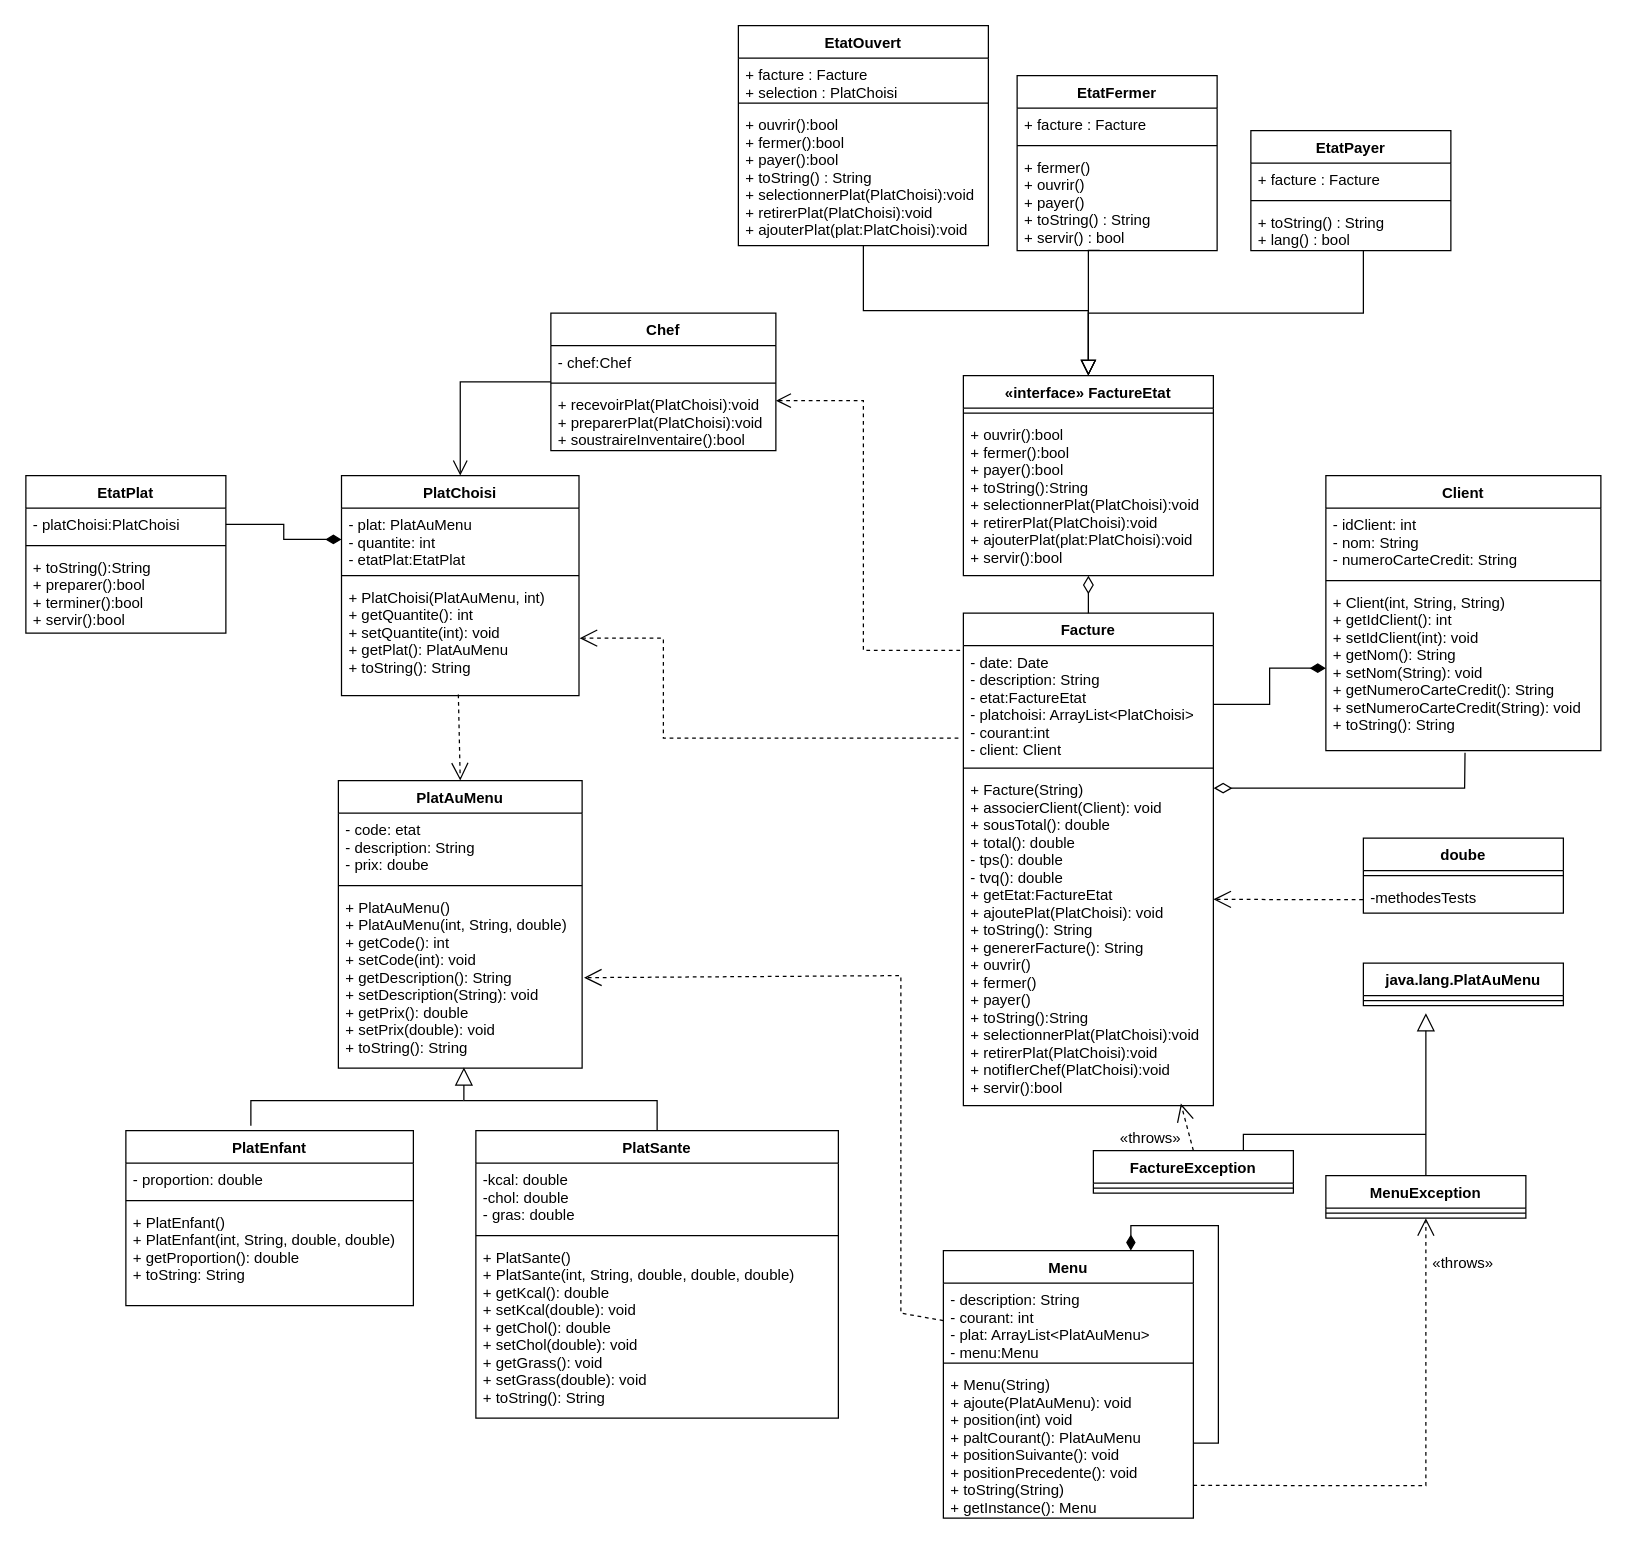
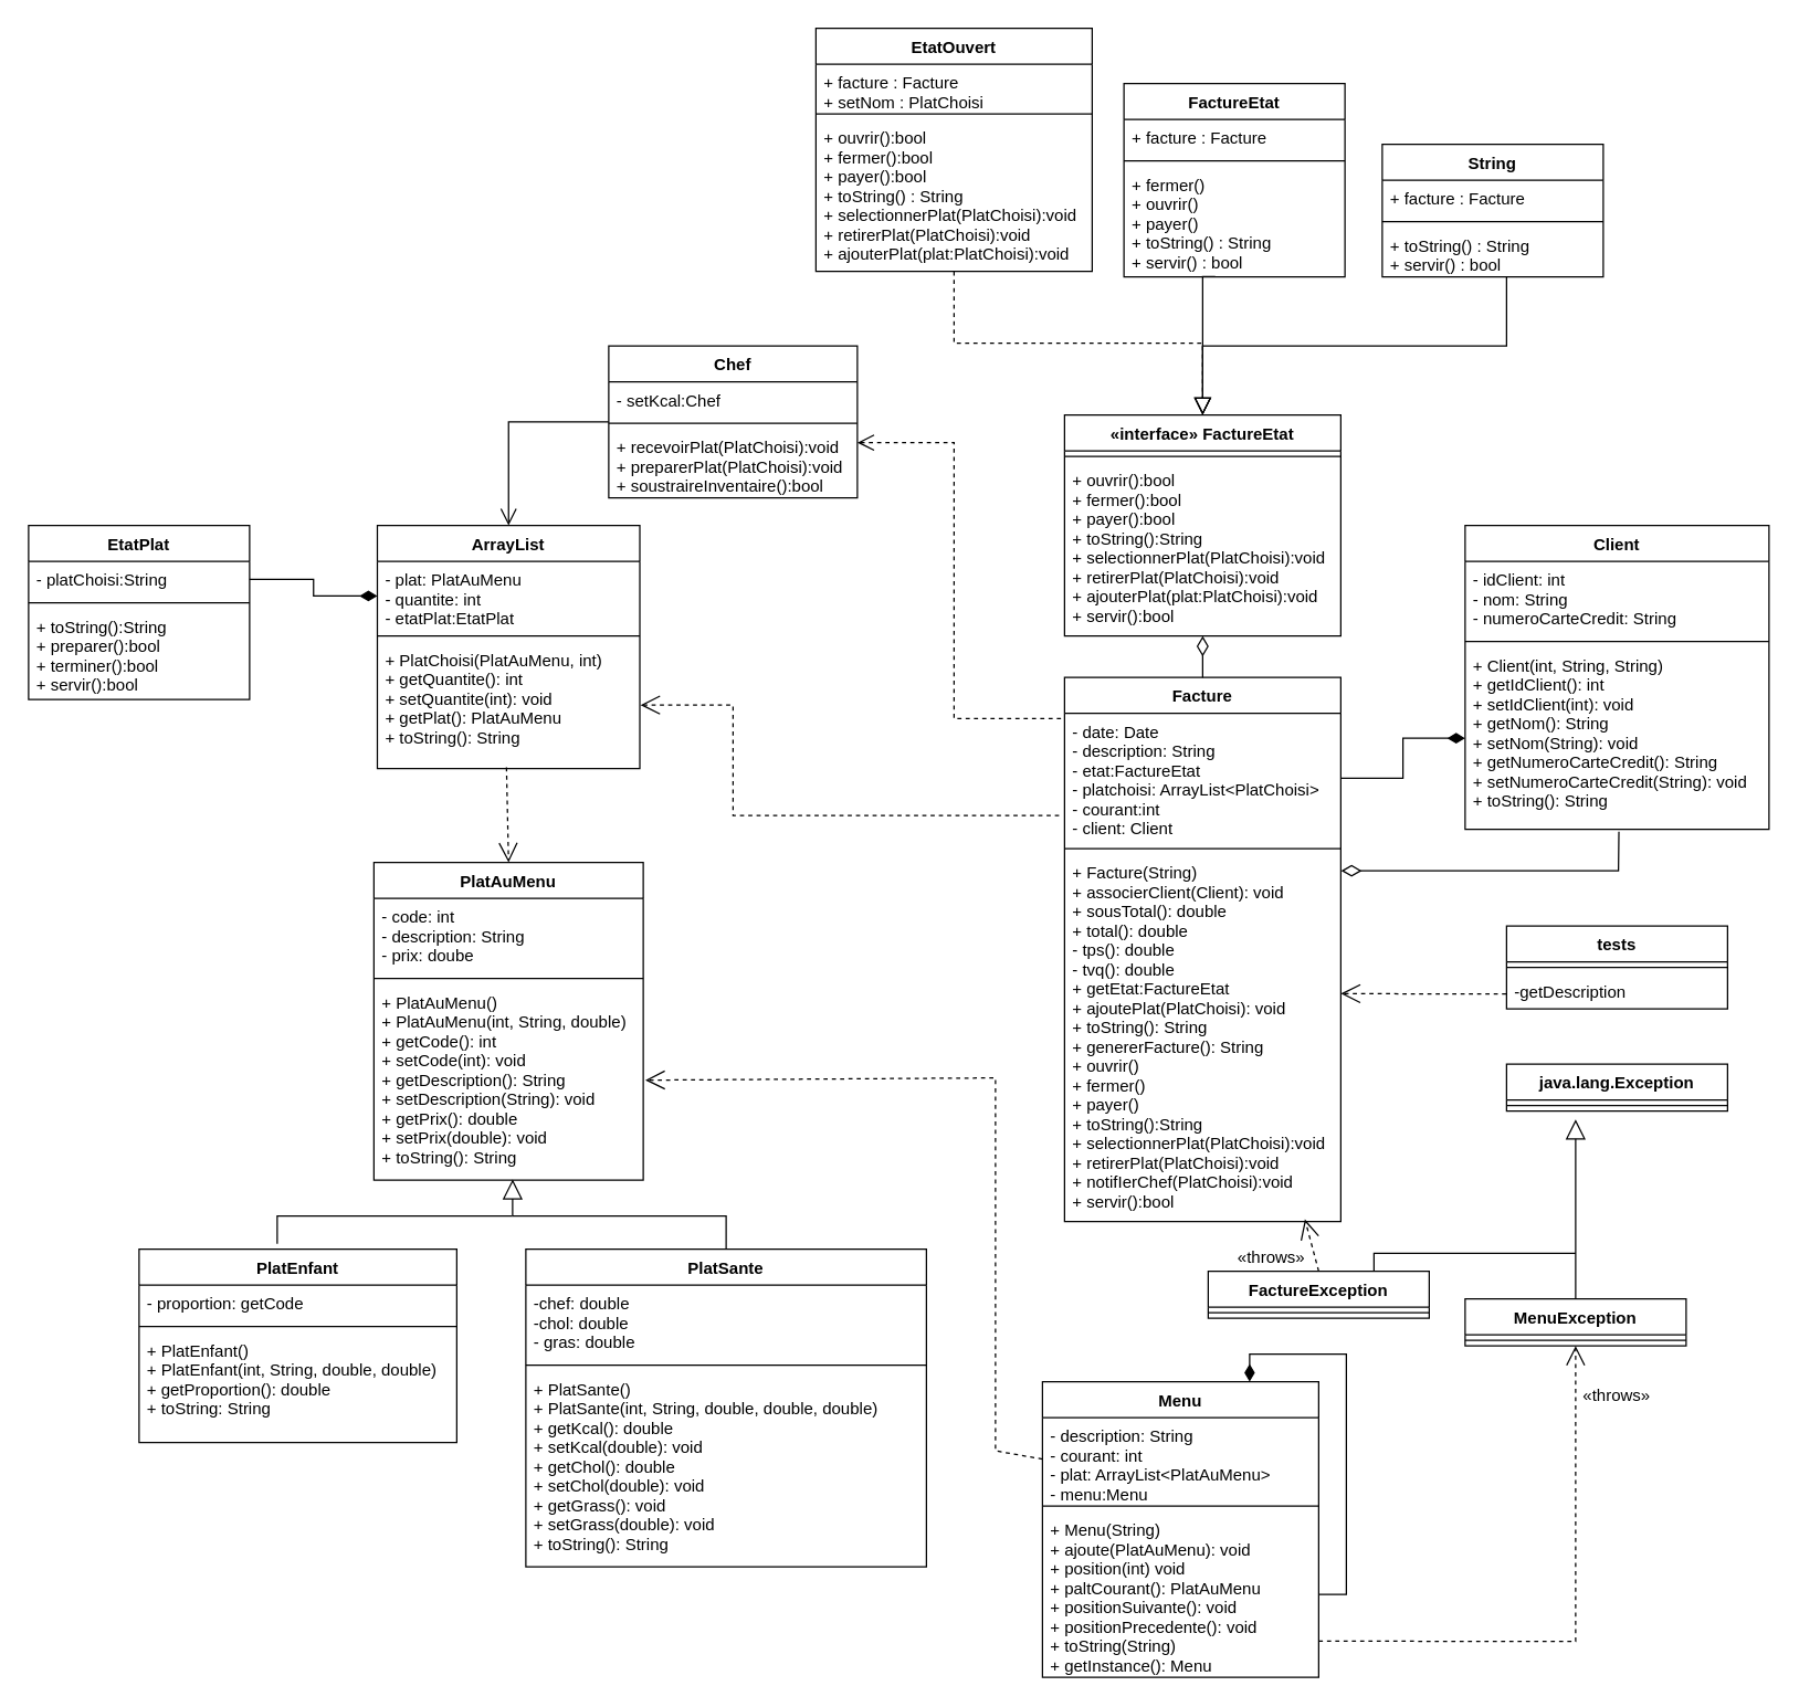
- <mxCell id="60" value="+ facture : Facture&#10;+ selection : PlatChoisi" style="text;strokeColor=none;fillColor=none;align=left;verticalAlign=top;spacingLeft=4;spacingRight=4;overflow=hidden;rotatable=0;points=[[0,0.5],[1,0.5]];portConstraint=eastwest;" vertex="1" parent="59"><mxGeometry y="26" width="200" height="32" as="geometry" /></mxCell>
+ <mxCell id="60" value="+ facture : Facture&#10;+ setNom : PlatChoisi" style="text;strokeColor=none;fillColor=none;align=left;verticalAlign=top;spacingLeft=4;spacingRight=4;overflow=hidden;rotatable=0;points=[[0,0.5],[1,0.5]];portConstraint=eastwest;" vertex="1" parent="59"><mxGeometry y="26" width="200" height="32" as="geometry" /></mxCell>
- <mxCell id="64" value="EtatFermer" style="swimlane;fontStyle=1;align=center;verticalAlign=top;childLayout=stackLayout;horizontal=1;startSize=26;horizontalStack=0;resizeParent=1;resizeParentMax=0;resizeLast=0;collapsible=1;marginBottom=0;" vertex="1" parent="1"><mxGeometry x="813" y="60" width="160" height="140" as="geometry" /></mxCell>
+ <mxCell id="64" value="FactureEtat" style="swimlane;fontStyle=1;align=center;verticalAlign=top;childLayout=stackLayout;horizontal=1;startSize=26;horizontalStack=0;resizeParent=1;resizeParentMax=0;resizeLast=0;collapsible=1;marginBottom=0;" vertex="1" parent="1"><mxGeometry x="813" y="60" width="160" height="140" as="geometry" /></mxCell>
- <mxCell id="69" value="EtatPayer" style="swimlane;fontStyle=1;align=center;verticalAlign=top;childLayout=stackLayout;horizontal=1;startSize=26;horizontalStack=0;resizeParent=1;resizeParentMax=0;resizeLast=0;collapsible=1;marginBottom=0;" vertex="1" parent="1"><mxGeometry x="1000" y="104" width="160" height="96" as="geometry" /></mxCell>
+ <mxCell id="69" value="String" style="swimlane;fontStyle=1;align=center;verticalAlign=top;childLayout=stackLayout;horizontal=1;startSize=26;horizontalStack=0;resizeParent=1;resizeParentMax=0;resizeLast=0;collapsible=1;marginBottom=0;" vertex="1" parent="1"><mxGeometry x="1000" y="104" width="160" height="96" as="geometry" /></mxCell>
- <mxCell id="72" value="+ toString() : String&#10;+ lang() : bool" style="text;strokeColor=none;fillColor=none;align=left;verticalAlign=top;spacingLeft=4;spacingRight=4;overflow=hidden;rotatable=0;points=[[0,0.5],[1,0.5]];portConstraint=eastwest;" vertex="1" parent="69"><mxGeometry y="60" width="160" height="36" as="geometry" /></mxCell>
+ <mxCell id="72" value="+ toString() : String&#10;+ servir() : bool" style="text;strokeColor=none;fillColor=none;align=left;verticalAlign=top;spacingLeft=4;spacingRight=4;overflow=hidden;rotatable=0;points=[[0,0.5],[1,0.5]];portConstraint=eastwest;" vertex="1" parent="69"><mxGeometry y="60" width="160" height="36" as="geometry" /></mxCell>
- <mxCell id="58" style="edgeStyle=orthogonalEdgeStyle;rounded=0;orthogonalLoop=1;jettySize=auto;html=1;exitX=0.5;exitY=1;exitDx=0;exitDy=0;entryX=0.5;entryY=0;entryDx=0;entryDy=0;endArrow=block;endFill=0;endSize=10;" edge="1" parent="1" source="59" target="54"><mxGeometry relative="1" as="geometry" /></mxCell>
+ <mxCell id="58" style="edgeStyle=orthogonalEdgeStyle;rounded=0;orthogonalLoop=1;jettySize=auto;html=1;exitX=0.5;exitY=1;exitDx=0;exitDy=0;entryX=0.5;entryY=0;entryDx=0;entryDy=0;endArrow=block;endFill=0;endSize=10;dashed=1;" edge="1" parent="1" source="59" target="54"><mxGeometry relative="1" as="geometry" /></mxCell>
- <mxCell id="81" value="- chef:Chef" style="text;strokeColor=none;fillColor=none;align=left;verticalAlign=top;spacingLeft=4;spacingRight=4;overflow=hidden;rotatable=0;points=[[0,0.5],[1,0.5]];portConstraint=eastwest;" vertex="1" parent="80"><mxGeometry y="26" width="180" height="26" as="geometry" /></mxCell>
+ <mxCell id="81" value="- setKcal:Chef" style="text;strokeColor=none;fillColor=none;align=left;verticalAlign=top;spacingLeft=4;spacingRight=4;overflow=hidden;rotatable=0;points=[[0,0.5],[1,0.5]];portConstraint=eastwest;" vertex="1" parent="80"><mxGeometry y="26" width="180" height="26" as="geometry" /></mxCell>
- <mxCell id="26" value="PlatChoisi" style="swimlane;fontStyle=1;align=center;verticalAlign=top;childLayout=stackLayout;horizontal=1;startSize=26;horizontalStack=0;resizeParent=1;resizeParentMax=0;resizeLast=0;collapsible=1;marginBottom=0;" parent="1" vertex="1"><mxGeometry x="272.5" y="380" width="190" height="176" as="geometry" /></mxCell>
+ <mxCell id="26" value="ArrayList" style="swimlane;fontStyle=1;align=center;verticalAlign=top;childLayout=stackLayout;horizontal=1;startSize=26;horizontalStack=0;resizeParent=1;resizeParentMax=0;resizeLast=0;collapsible=1;marginBottom=0;" parent="1" vertex="1"><mxGeometry x="272.5" y="380" width="190" height="176" as="geometry" /></mxCell>
- <mxCell id="75" value="- platChoisi:PlatChoisi" style="text;strokeColor=none;fillColor=none;align=left;verticalAlign=top;spacingLeft=4;spacingRight=4;overflow=hidden;rotatable=0;points=[[0,0.5],[1,0.5]];portConstraint=eastwest;" vertex="1" parent="74"><mxGeometry y="26" width="160" height="26" as="geometry" /></mxCell>
+ <mxCell id="75" value="- platChoisi:String" style="text;strokeColor=none;fillColor=none;align=left;verticalAlign=top;spacingLeft=4;spacingRight=4;overflow=hidden;rotatable=0;points=[[0,0.5],[1,0.5]];portConstraint=eastwest;" vertex="1" parent="74"><mxGeometry y="26" width="160" height="26" as="geometry" /></mxCell>
- <mxCell id="31" value="- code: etat&#10;- description: String&#10;- prix: doube&#10;" style="text;strokeColor=none;fillColor=none;align=left;verticalAlign=top;spacingLeft=4;spacingRight=4;overflow=hidden;rotatable=0;points=[[0,0.5],[1,0.5]];portConstraint=eastwest;" parent="30" vertex="1"><mxGeometry y="26" width="195" height="54" as="geometry" /></mxCell>
+ <mxCell id="31" value="- code: int&#10;- description: String&#10;- prix: doube&#10;" style="text;strokeColor=none;fillColor=none;align=left;verticalAlign=top;spacingLeft=4;spacingRight=4;overflow=hidden;rotatable=0;points=[[0,0.5],[1,0.5]];portConstraint=eastwest;" parent="30" vertex="1"><mxGeometry y="26" width="195" height="54" as="geometry" /></mxCell>
- <mxCell id="11" value="doube" style="swimlane;fontStyle=1;align=center;verticalAlign=top;childLayout=stackLayout;horizontal=1;startSize=26;horizontalStack=0;resizeParent=1;resizeParentMax=0;resizeLast=0;collapsible=1;marginBottom=0;" parent="1" vertex="1"><mxGeometry x="1090" y="670" width="160" height="60" as="geometry" /></mxCell>
+ <mxCell id="11" value="tests" style="swimlane;fontStyle=1;align=center;verticalAlign=top;childLayout=stackLayout;horizontal=1;startSize=26;horizontalStack=0;resizeParent=1;resizeParentMax=0;resizeLast=0;collapsible=1;marginBottom=0;" parent="1" vertex="1"><mxGeometry x="1090" y="670" width="160" height="60" as="geometry" /></mxCell>
- <mxCell id="13" value="-methodesTests" style="text;strokeColor=none;fillColor=none;align=left;verticalAlign=top;spacingLeft=4;spacingRight=4;overflow=hidden;rotatable=0;points=[[0,0.5],[1,0.5]];portConstraint=eastwest;" parent="11" vertex="1"><mxGeometry y="34" width="160" height="26" as="geometry" /></mxCell>
+ <mxCell id="13" value="-getDescription" style="text;strokeColor=none;fillColor=none;align=left;verticalAlign=top;spacingLeft=4;spacingRight=4;overflow=hidden;rotatable=0;points=[[0,0.5],[1,0.5]];portConstraint=eastwest;" parent="11" vertex="1"><mxGeometry y="34" width="160" height="26" as="geometry" /></mxCell>
- <mxCell id="14" value="java.lang.PlatAuMenu" style="swimlane;fontStyle=1;align=center;verticalAlign=top;childLayout=stackLayout;horizontal=1;startSize=26;horizontalStack=0;resizeParent=1;resizeParentMax=0;resizeLast=0;collapsible=1;marginBottom=0;" parent="1" vertex="1"><mxGeometry x="1090" y="770" width="160" height="34" as="geometry" /></mxCell>
+ <mxCell id="14" value="java.lang.Exception" style="swimlane;fontStyle=1;align=center;verticalAlign=top;childLayout=stackLayout;horizontal=1;startSize=26;horizontalStack=0;resizeParent=1;resizeParentMax=0;resizeLast=0;collapsible=1;marginBottom=0;" parent="1" vertex="1"><mxGeometry x="1090" y="770" width="160" height="34" as="geometry" /></mxCell>
- <mxCell id="35" value="- proportion: double" style="text;strokeColor=none;fillColor=none;align=left;verticalAlign=top;spacingLeft=4;spacingRight=4;overflow=hidden;rotatable=0;points=[[0,0.5],[1,0.5]];portConstraint=eastwest;" parent="34" vertex="1"><mxGeometry y="26" width="230" height="26" as="geometry" /></mxCell>
+ <mxCell id="35" value="- proportion: getCode" style="text;strokeColor=none;fillColor=none;align=left;verticalAlign=top;spacingLeft=4;spacingRight=4;overflow=hidden;rotatable=0;points=[[0,0.5],[1,0.5]];portConstraint=eastwest;" parent="34" vertex="1"><mxGeometry y="26" width="230" height="26" as="geometry" /></mxCell>
- <mxCell id="40" value="-kcal: double&#10;-chol: double&#10;- gras: double" style="text;strokeColor=none;fillColor=none;align=left;verticalAlign=top;spacingLeft=4;spacingRight=4;overflow=hidden;rotatable=0;points=[[0,0.5],[1,0.5]];portConstraint=eastwest;" parent="39" vertex="1"><mxGeometry y="26" width="290" height="54" as="geometry" /></mxCell>
+ <mxCell id="40" value="-chef: double&#10;-chol: double&#10;- gras: double" style="text;strokeColor=none;fillColor=none;align=left;verticalAlign=top;spacingLeft=4;spacingRight=4;overflow=hidden;rotatable=0;points=[[0,0.5],[1,0.5]];portConstraint=eastwest;" parent="39" vertex="1"><mxGeometry y="26" width="290" height="54" as="geometry" /></mxCell>
